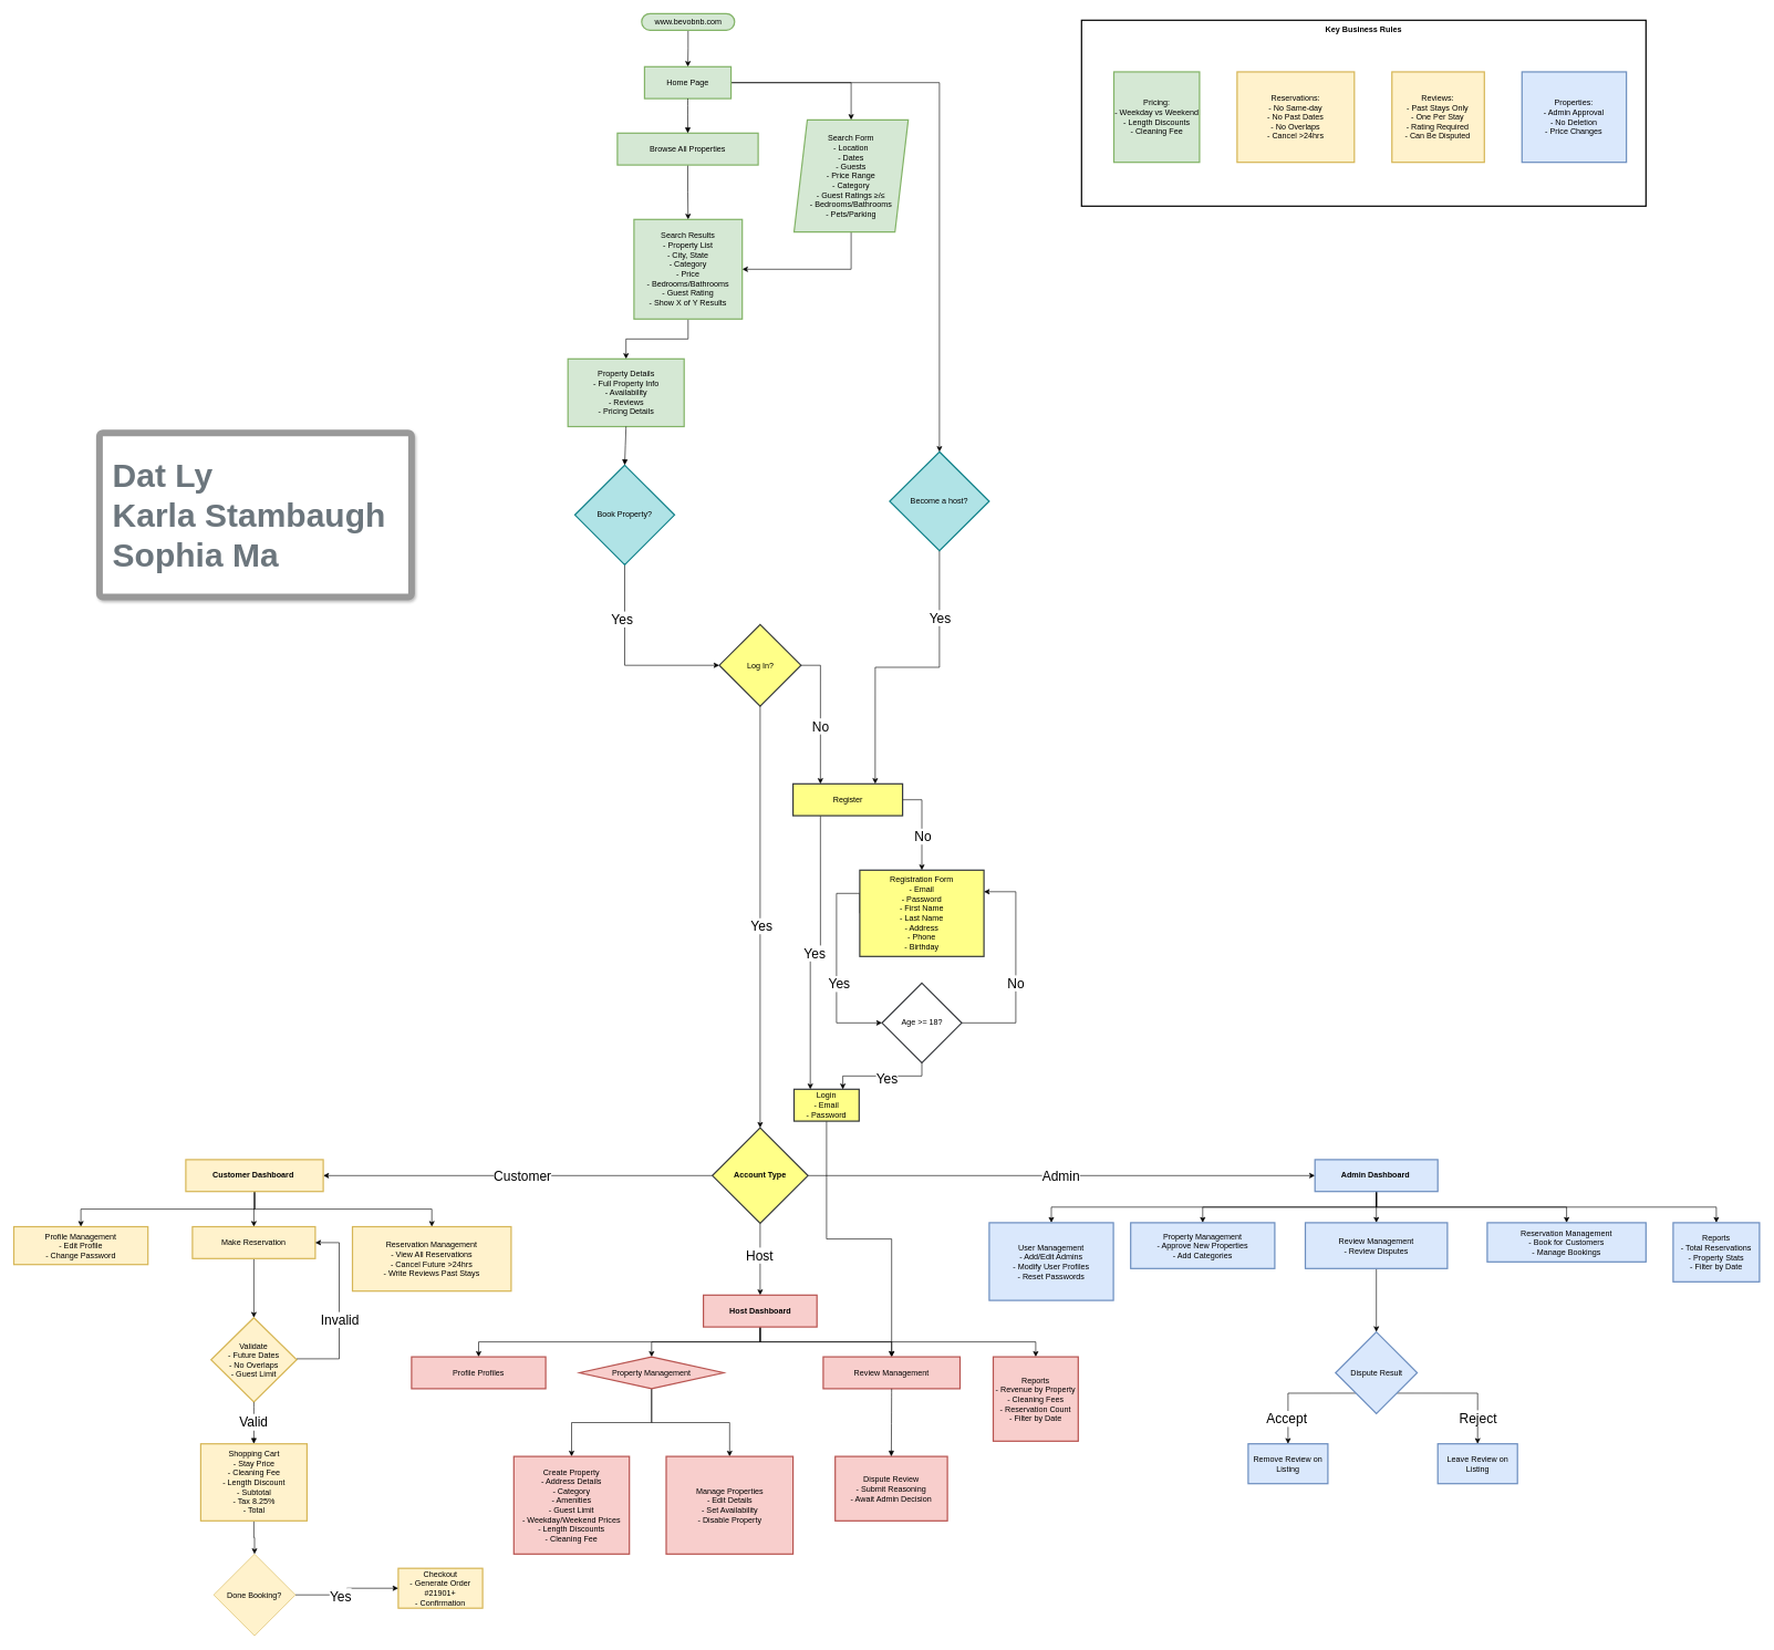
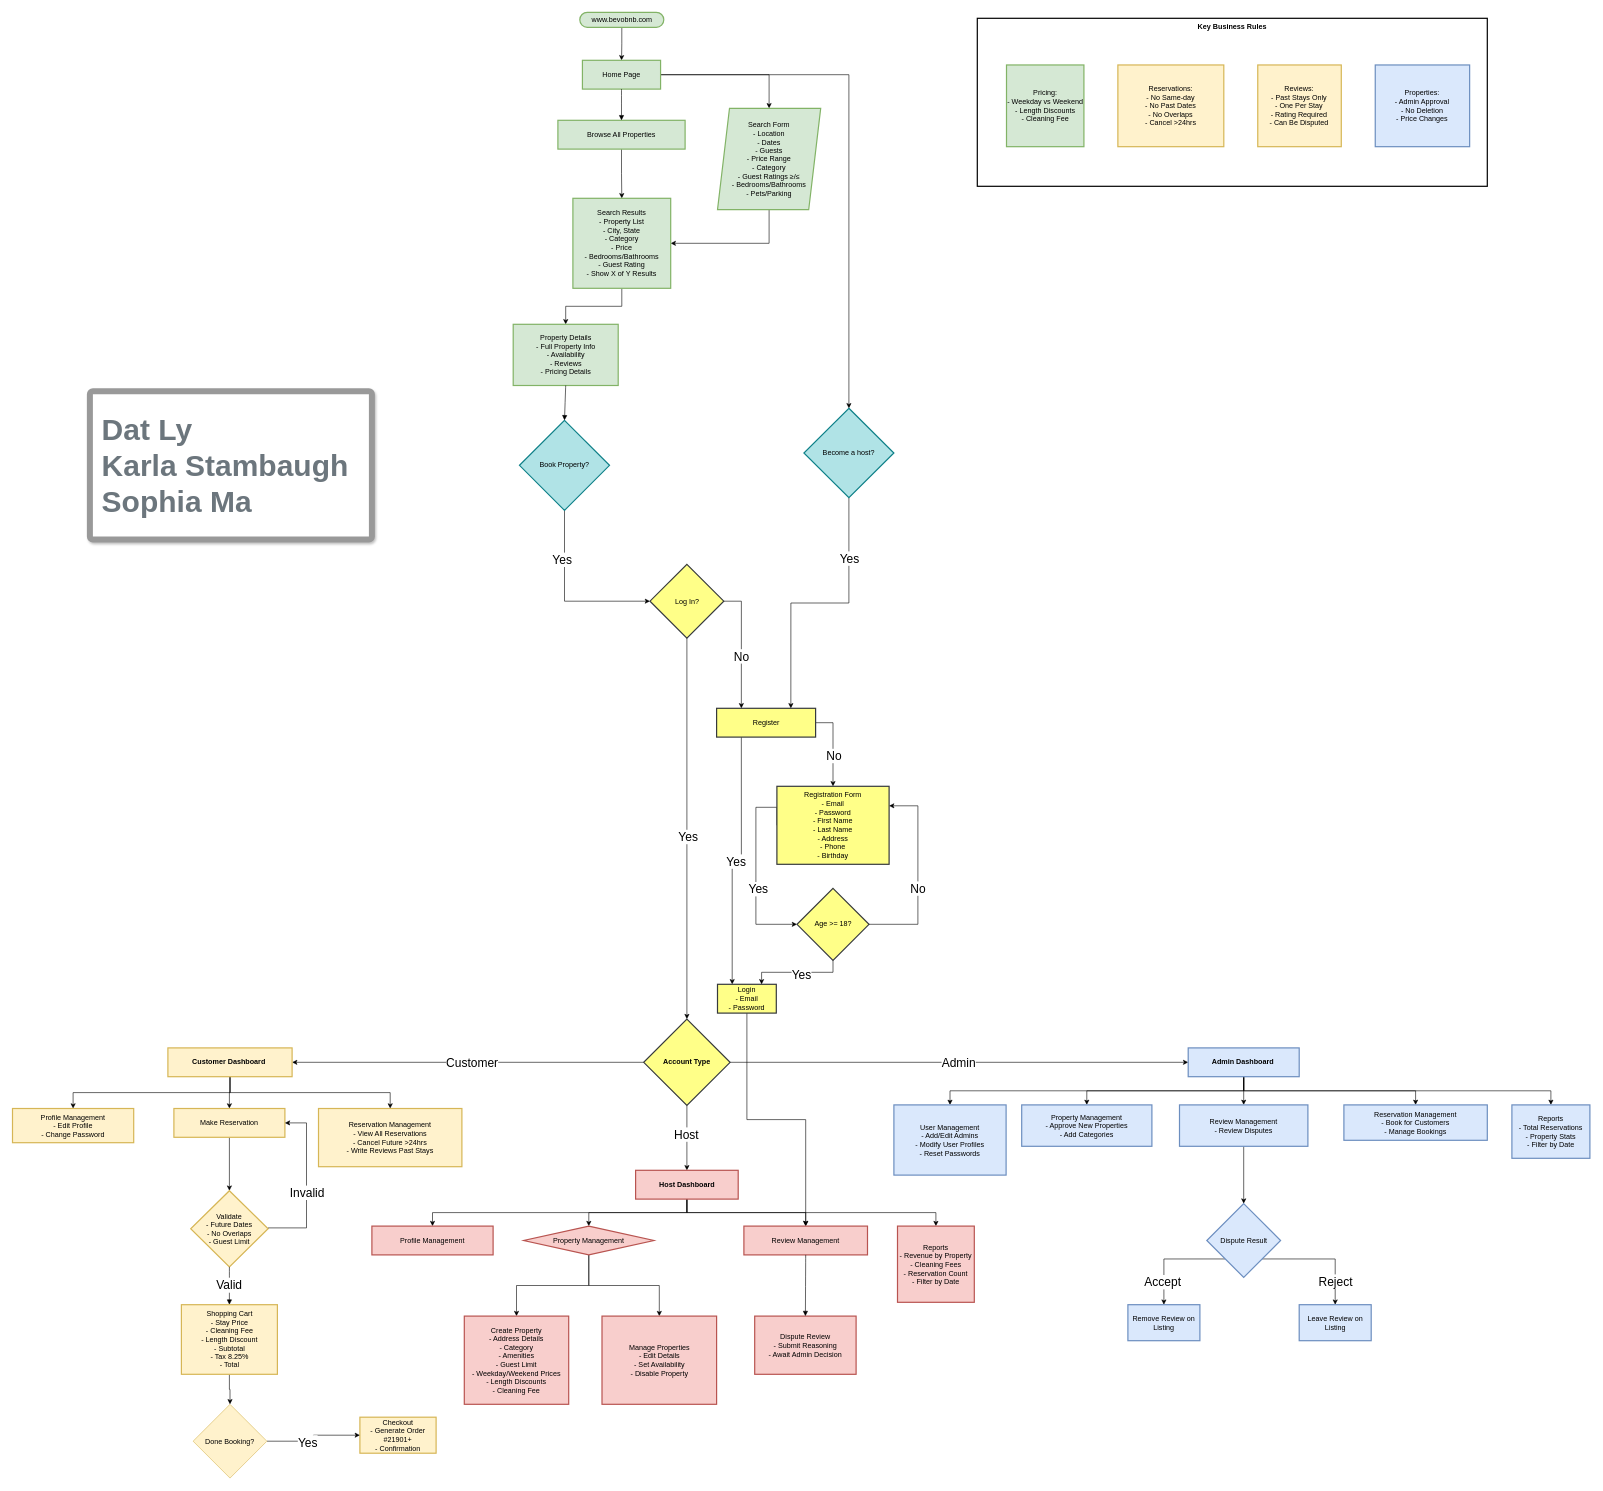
- <mxCell id="51" value="Age &gt;= 18?" style="rhombus;strokeWidth=2;whiteSpace=wrap;fillColor=#ffffff;strokeColor=#36393d;" parent="1" vertex="1"><mxGeometry x="1327.5" y="1480" width="120" height="120" as="geometry" /></mxCell>
+ <mxCell id="51" value="Age &gt;= 18?" style="rhombus;strokeWidth=2;whiteSpace=wrap;fillColor=#ffff88;strokeColor=#36393d;" parent="1" vertex="1"><mxGeometry x="1327.5" y="1480" width="120" height="120" as="geometry" /></mxCell>
- <mxCell id="77" value="Profile Profiles" style="whiteSpace=wrap;strokeWidth=2;fillColor=#f8cecc;strokeColor=#b85450;" parent="1" vertex="1"><mxGeometry x="619" y="2043" width="202" height="48" as="geometry" /></mxCell>
+ <mxCell id="77" value="Profile Management" style="whiteSpace=wrap;strokeWidth=2;fillColor=#f8cecc;strokeColor=#b85450;" parent="1" vertex="1"><mxGeometry x="619" y="2043" width="202" height="48" as="geometry" /></mxCell>
